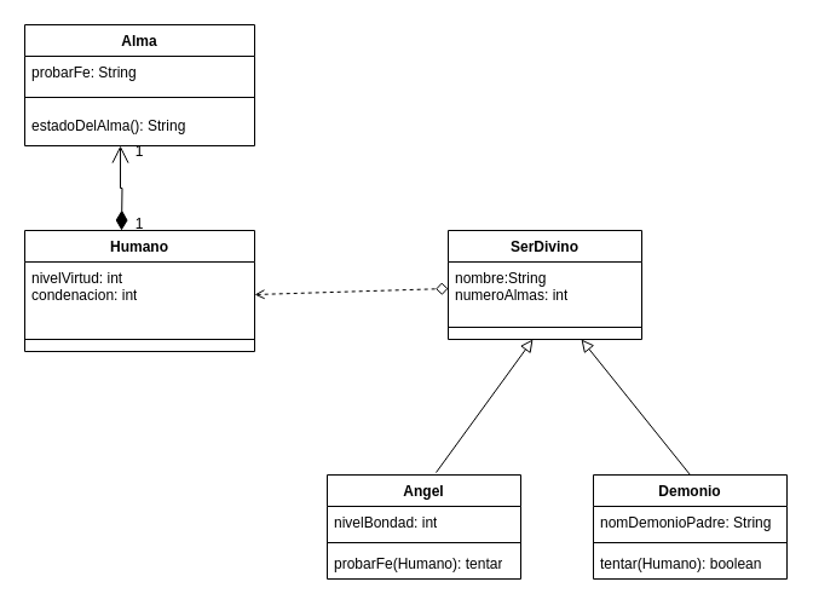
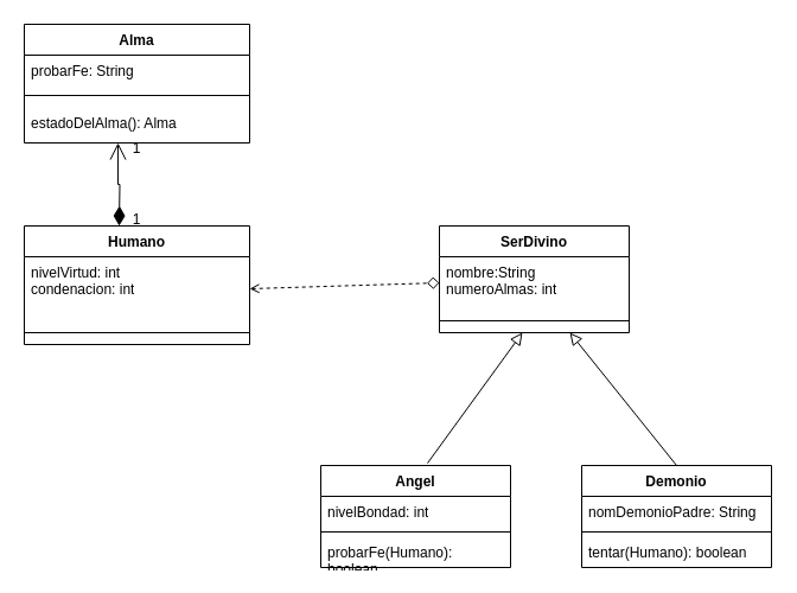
- <mxCell id="22" value="estadoDelAlma(): String" style="text;strokeColor=none;fillColor=none;align=left;verticalAlign=top;spacingLeft=4;spacingRight=4;overflow=hidden;rotatable=0;points=[[0,0.5],[1,0.5]];portConstraint=eastwest;whiteSpace=wrap;html=1;" vertex="1" parent="19"><mxGeometry y="70" width="190" height="30" as="geometry" /></mxCell>
+ <mxCell id="22" value="estadoDelAlma(): Alma" style="text;strokeColor=none;fillColor=none;align=left;verticalAlign=top;spacingLeft=4;spacingRight=4;overflow=hidden;rotatable=0;points=[[0,0.5],[1,0.5]];portConstraint=eastwest;whiteSpace=wrap;html=1;" vertex="1" parent="19"><mxGeometry y="70" width="190" height="30" as="geometry" /></mxCell>
- <mxCell id="11" value="probarFe(Humano): tentar" style="text;strokeColor=none;fillColor=none;align=left;verticalAlign=top;spacingLeft=4;spacingRight=4;overflow=hidden;rotatable=0;points=[[0,0.5],[1,0.5]];portConstraint=eastwest;whiteSpace=wrap;html=1;" parent="8" vertex="1"><mxGeometry y="60" width="160" height="26" as="geometry" /></mxCell>
+ <mxCell id="11" value="probarFe(Humano): boolean" style="text;strokeColor=none;fillColor=none;align=left;verticalAlign=top;spacingLeft=4;spacingRight=4;overflow=hidden;rotatable=0;points=[[0,0.5],[1,0.5]];portConstraint=eastwest;whiteSpace=wrap;html=1;" parent="8" vertex="1"><mxGeometry y="60" width="160" height="26" as="geometry" /></mxCell>
